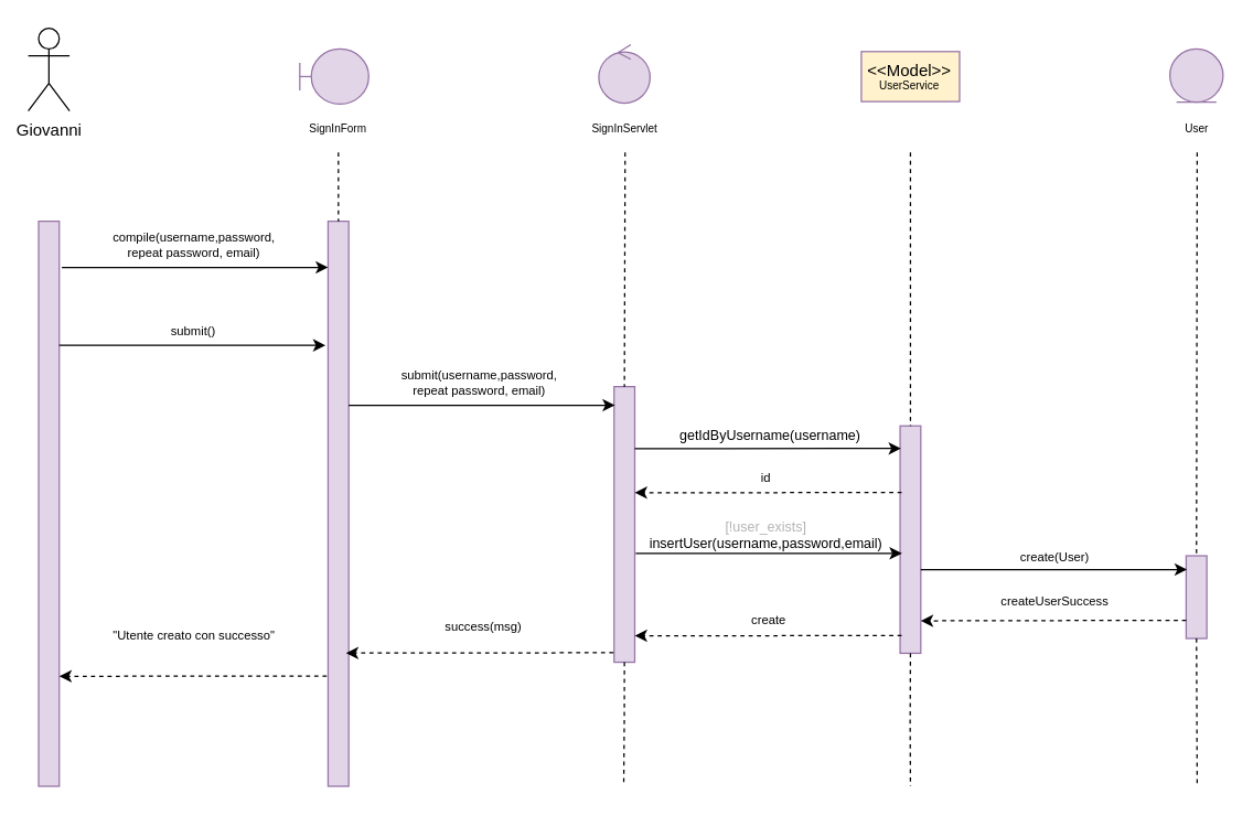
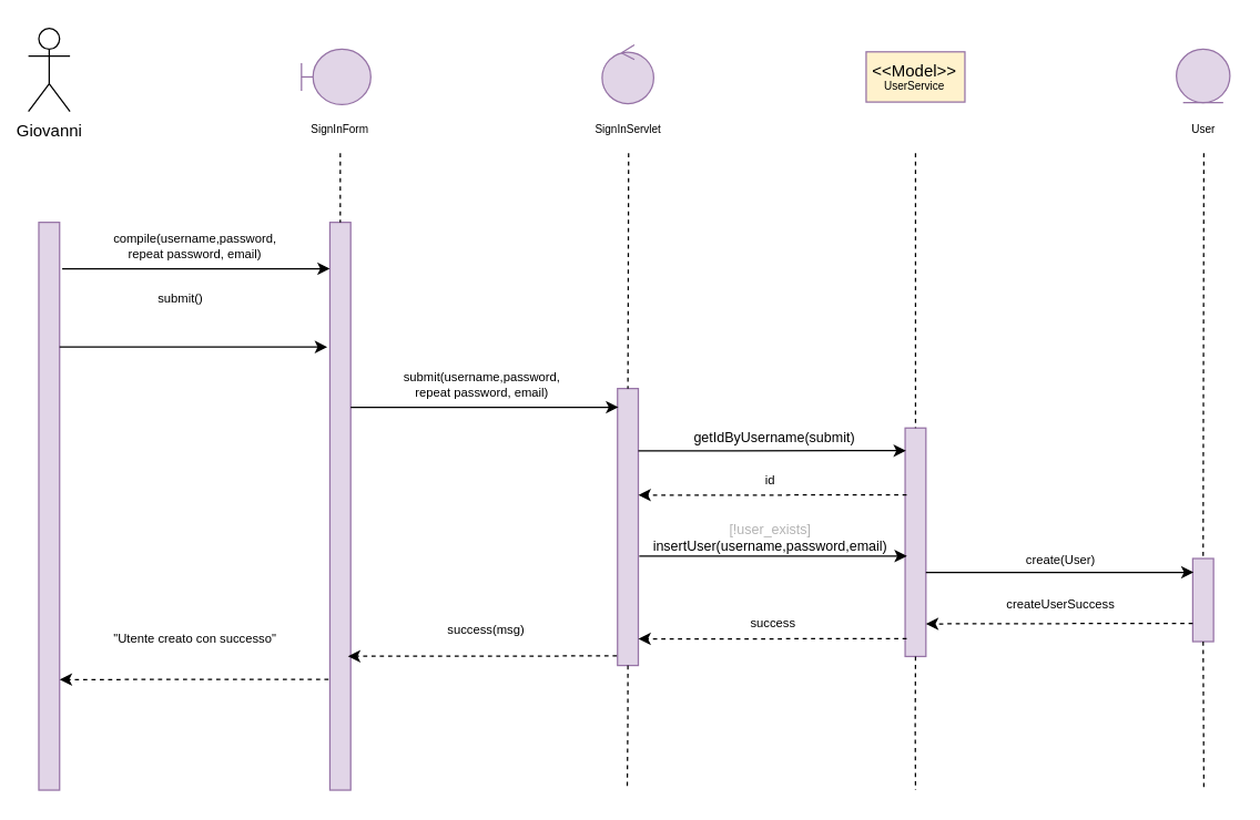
- <mxCell id="7" value="submit()" style="text;html=1;strokeColor=none;fillColor=none;align=center;verticalAlign=middle;whiteSpace=wrap;rounded=0;fontSize=9;" vertex="1" parent="1"><mxGeometry x="80" y="230" width="120" height="20" as="geometry" /></mxCell>
+ <mxCell id="7" value="submit()" style="text;html=1;strokeColor=none;fillColor=none;align=center;verticalAlign=middle;whiteSpace=wrap;rounded=0;fontSize=9;" vertex="1" parent="1"><mxGeometry x="70" y="205" width="120" height="20" as="geometry" /></mxCell>
- <mxCell id="36" value="getIdByUsername(username)" style="text;html=1;strokeColor=none;fillColor=none;align=center;verticalAlign=middle;whiteSpace=wrap;rounded=0;fontSize=10;" vertex="1" parent="1"><mxGeometry x="462.25" y="310" width="192.5" height="10" as="geometry" /></mxCell>
+ <mxCell id="36" value="getIdByUsername(submit)" style="text;html=1;strokeColor=none;fillColor=none;align=center;verticalAlign=middle;whiteSpace=wrap;rounded=0;fontSize=10;" vertex="1" parent="1"><mxGeometry x="462.25" y="310" width="192.5" height="10" as="geometry" /></mxCell>
- <mxCell id="32" value="create" style="text;html=1;strokeColor=none;fillColor=none;align=center;verticalAlign=middle;whiteSpace=wrap;rounded=0;fontSize=9;" vertex="1" parent="1"><mxGeometry x="459.75" y="433" width="195" height="33.5" as="geometry" /></mxCell>
+ <mxCell id="32" value="success" style="text;html=1;strokeColor=none;fillColor=none;align=center;verticalAlign=middle;whiteSpace=wrap;rounded=0;fontSize=9;" vertex="1" parent="1"><mxGeometry x="459.75" y="433" width="195" height="33.5" as="geometry" /></mxCell>
